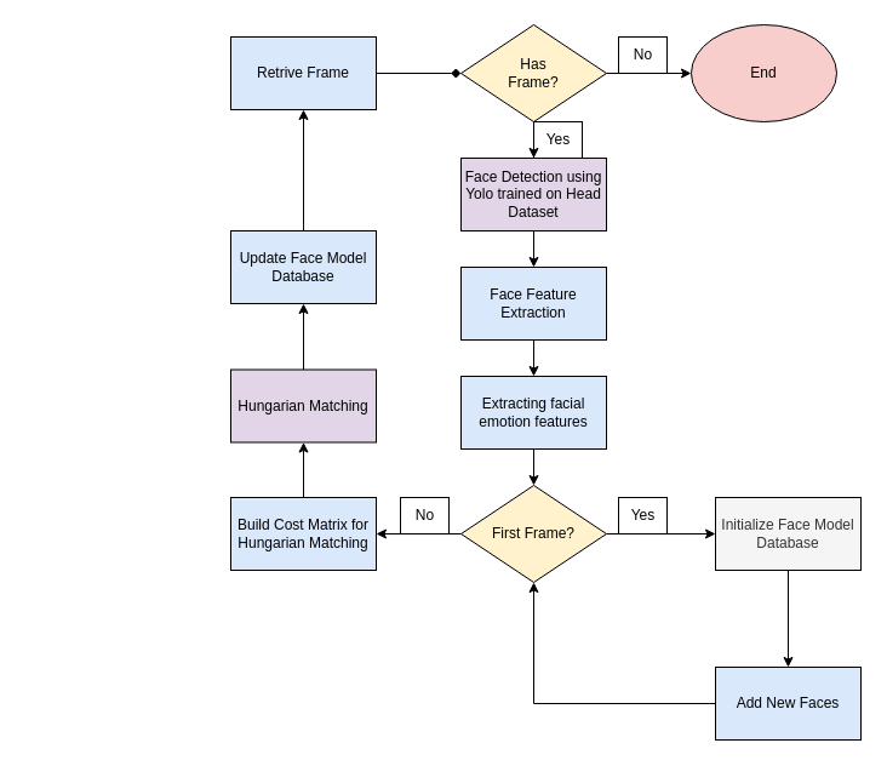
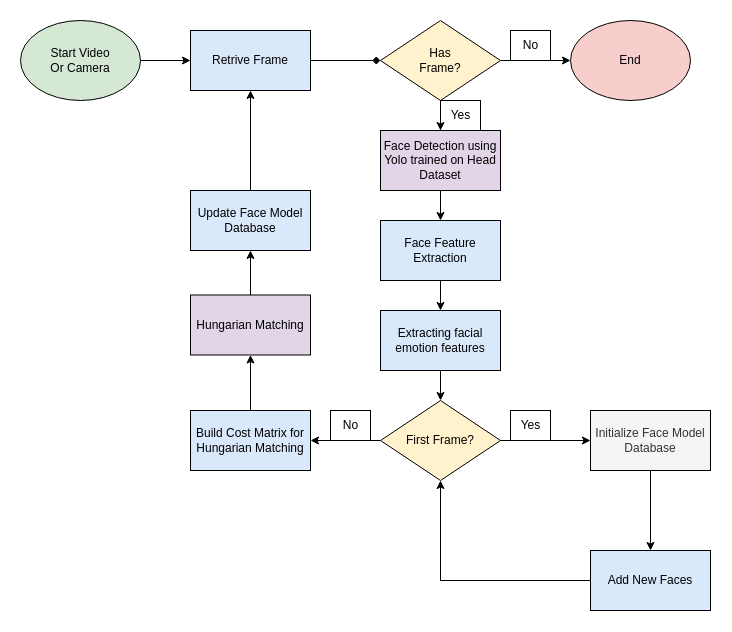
+ <mxCell id="3" value="Start Video&lt;div&gt;Or Camera&lt;/div&gt;" style="ellipse;whiteSpace=wrap;html=1;fillColor=#d5e8d4;strokeColor=#000000;" parent="1" vertex="1"><mxGeometry x="20" y="20" width="120" height="80" as="geometry" /></mxCell>
+ <mxCell id="2" style="edgeStyle=orthogonalEdgeStyle;rounded=0;orthogonalLoop=1;jettySize=auto;html=1;exitX=1;exitY=0.5;exitDx=0;exitDy=0;entryX=0;entryY=0.5;entryDx=0;entryDy=0;strokeColor=#000000;" parent="1" source="3" target="5" edge="1"><mxGeometry relative="1" as="geometry" /></mxCell>
- <mxCell id="28" value="Hungarian Matching" style="rounded=0;whiteSpace=wrap;html=1;fillColor=#e1d5e7;strokeColor=#000000;" parent="1" vertex="1"><mxGeometry x="190" y="304.5" width="120" height="60" as="geometry" /></mxCell>
+ <mxCell id="28" value="Hungarian Matching" style="rounded=0;whiteSpace=wrap;html=1;fillColor=#e1d5e7;strokeColor=#000000;" parent="1" vertex="1"><mxGeometry x="190" y="294.5" width="120" height="60" as="geometry" /></mxCell>
